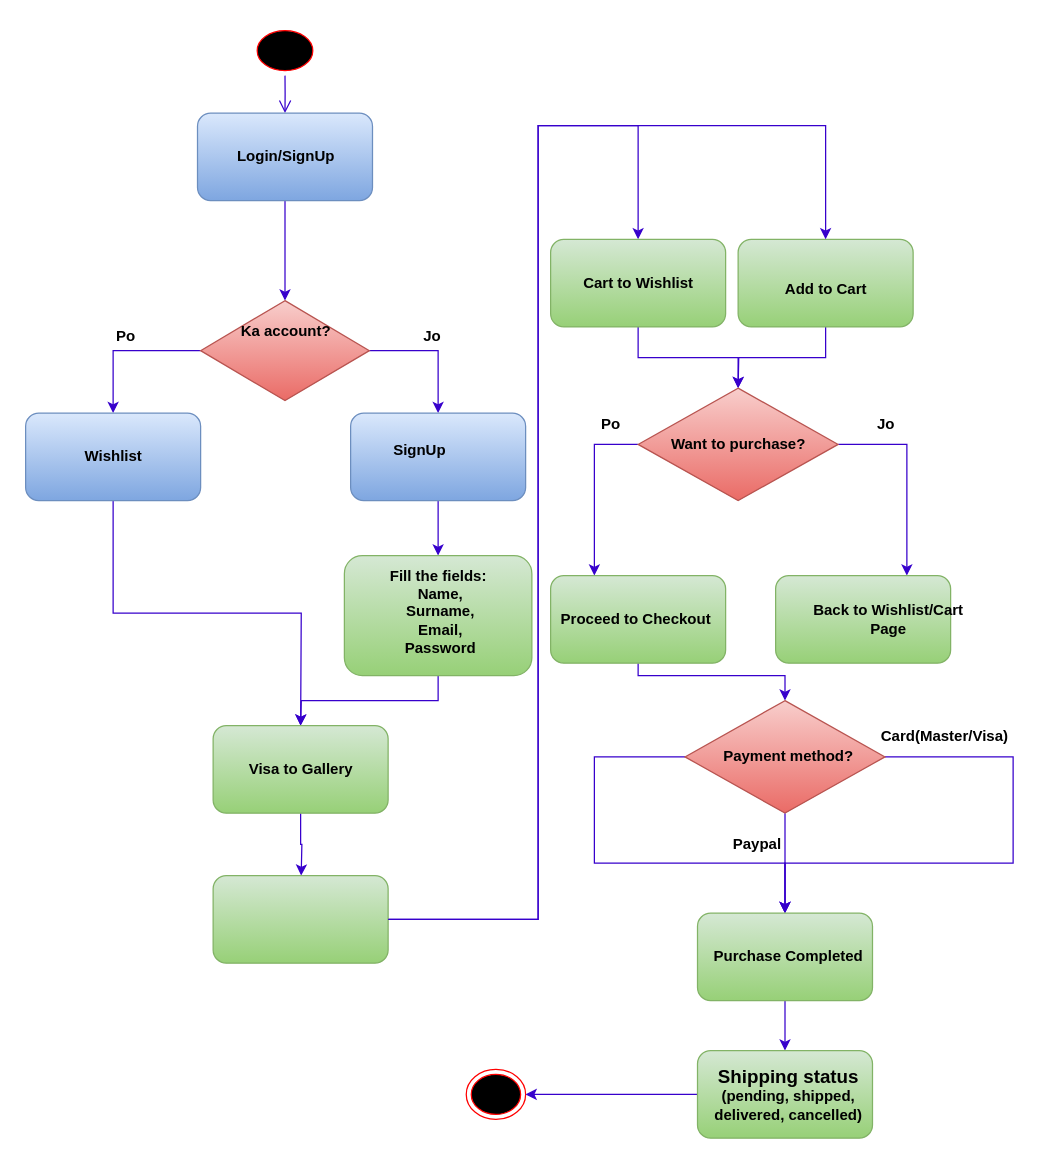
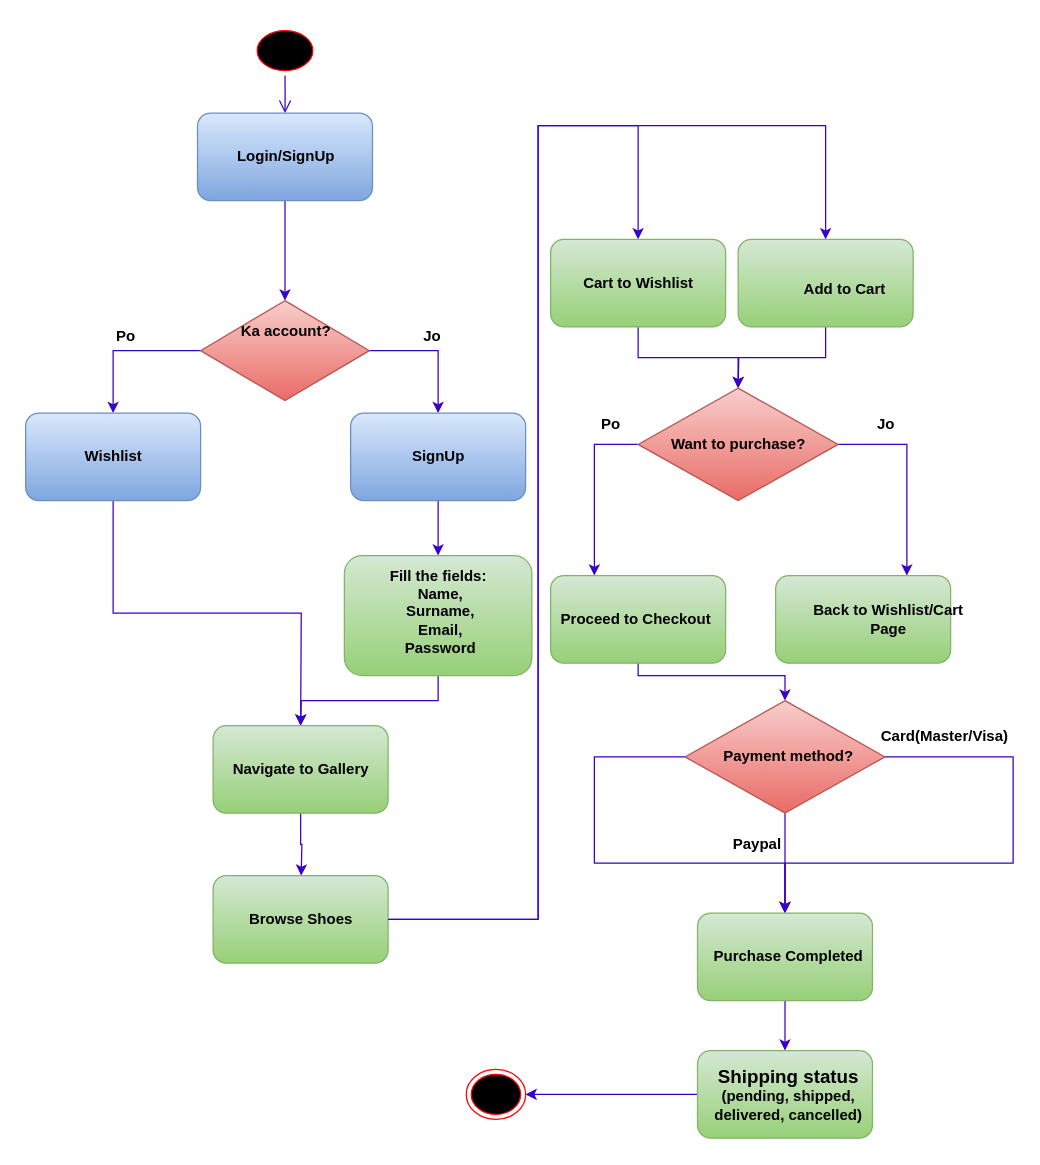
- <mxCell id="34" value="Add to Cart" style="text;align=center;fontStyle=1;verticalAlign=middle;spacingLeft=3;spacingRight=3;strokeColor=none;rotatable=0;points=[[0,0.5],[1,0.5]];portConstraint=eastwest;html=1;" vertex="1" parent="1"><mxGeometry x="612.5" y="212" width="95" height="38" as="geometry" /></mxCell>
+ <mxCell id="34" value="Add to Cart" style="text;align=center;fontStyle=1;verticalAlign=middle;spacingLeft=3;spacingRight=3;strokeColor=none;rotatable=0;points=[[0,0.5],[1,0.5]];portConstraint=eastwest;html=1;" vertex="1" parent="1"><mxGeometry x="627.5" y="212" width="95" height="38" as="geometry" /></mxCell>
- <mxCell id="16" value="SignUp" style="text;align=center;fontStyle=1;verticalAlign=middle;spacingLeft=3;spacingRight=3;strokeColor=none;rotatable=0;points=[[0,0.5],[1,0.5]];portConstraint=eastwest;html=1;" vertex="1" parent="1"><mxGeometry x="287.5" y="341" width="95" height="38" as="geometry" /></mxCell>
+ <mxCell id="16" value="SignUp" style="text;align=center;fontStyle=1;verticalAlign=middle;spacingLeft=3;spacingRight=3;strokeColor=none;rotatable=0;points=[[0,0.5],[1,0.5]];portConstraint=eastwest;html=1;" vertex="1" parent="1"><mxGeometry x="302.5" y="346" width="95" height="38" as="geometry" /></mxCell>
- <mxCell id="25" value="Visa to Gallery" style="text;align=center;fontStyle=1;verticalAlign=middle;spacingLeft=3;spacingRight=3;strokeColor=none;rotatable=0;points=[[0,0.5],[1,0.5]];portConstraint=eastwest;html=1;" vertex="1" parent="1"><mxGeometry x="192.5" y="596" width="95" height="38" as="geometry" /></mxCell>
+ <mxCell id="25" value="Navigate to Gallery" style="text;align=center;fontStyle=1;verticalAlign=middle;spacingLeft=3;spacingRight=3;strokeColor=none;rotatable=0;points=[[0,0.5],[1,0.5]];portConstraint=eastwest;html=1;" vertex="1" parent="1"><mxGeometry x="192.5" y="596" width="95" height="38" as="geometry" /></mxCell>
+ <mxCell id="28" value="Browse Shoes" style="text;align=center;fontStyle=1;verticalAlign=middle;spacingLeft=3;spacingRight=3;strokeColor=none;rotatable=0;points=[[0,0.5],[1,0.5]];portConstraint=eastwest;html=1;" vertex="1" parent="1"><mxGeometry x="192.5" y="716" width="95" height="38" as="geometry" /></mxCell>
